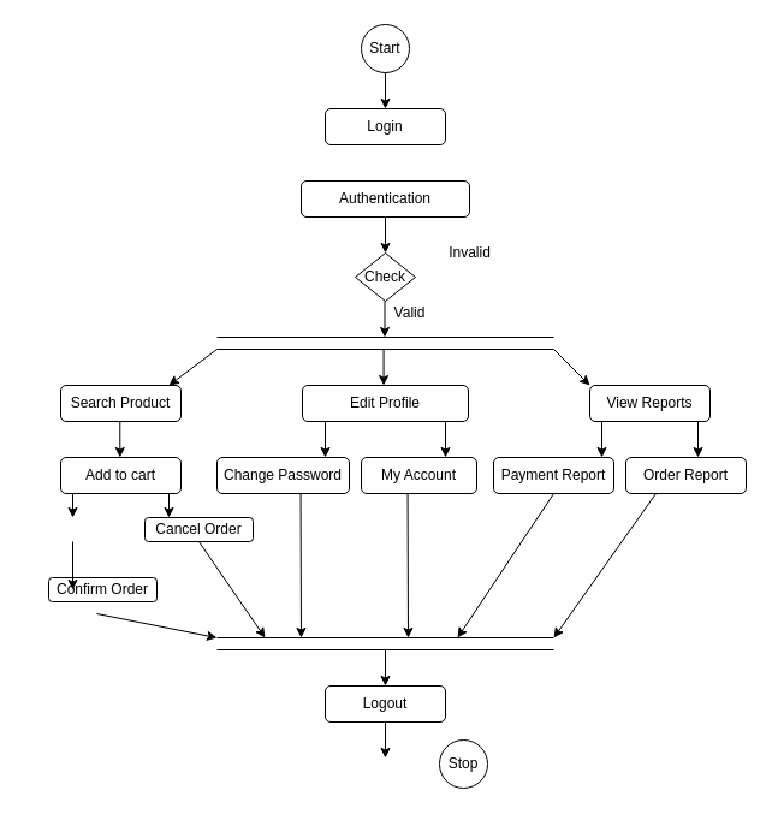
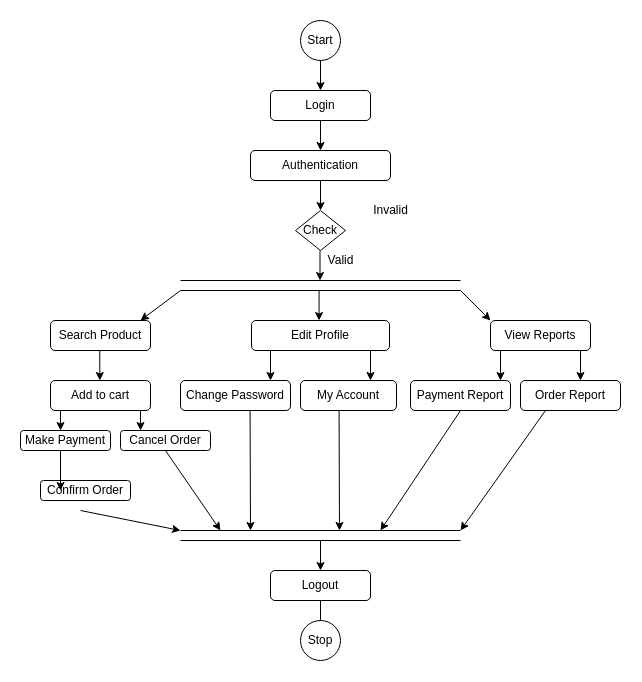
+ <mxCell id="7" value="" style="endArrow=classic;html=1;entryX=0.5;entryY=0;entryDx=0;entryDy=0;exitX=0.5;exitY=1;exitDx=0;exitDy=0;" parent="2" source="4" target="5" edge="1"><mxGeometry x="30" width="50" height="50" as="geometry"><mxPoint x="380" y="50" as="sourcePoint" /><mxPoint x="390" y="90" as="targetPoint" /><Array as="points" /></mxGeometry></mxCell>
+ <mxCell id="41" value="Make Payment" style="rounded=1;whiteSpace=wrap;html=1;" parent="2" vertex="1"><mxGeometry y="410" width="90" height="20" as="geometry" /></mxCell>
- <mxCell id="34" value="Stop" style="ellipse;whiteSpace=wrap;html=1;aspect=fixed;" parent="2" vertex="1"><mxGeometry x="345" y="595" width="40" height="40" as="geometry" /></mxCell>
+ <mxCell id="34" value="Stop" style="ellipse;whiteSpace=wrap;html=1;aspect=fixed;" parent="2" vertex="1"><mxGeometry x="280" y="600" width="40" height="40" as="geometry" /></mxCell>
